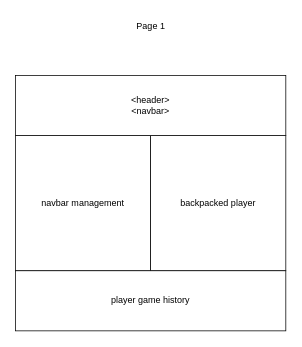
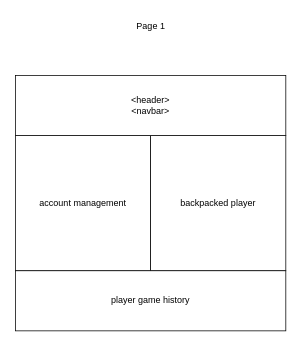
- <mxCell id="2" value="navbar management" style="rounded=0;whiteSpace=wrap;html=1;" vertex="1" parent="1"><mxGeometry x="20" y="180" width="180" height="180" as="geometry" /></mxCell>
+ <mxCell id="2" value="account management" style="rounded=0;whiteSpace=wrap;html=1;" vertex="1" parent="1"><mxGeometry x="20" y="180" width="180" height="180" as="geometry" /></mxCell>
